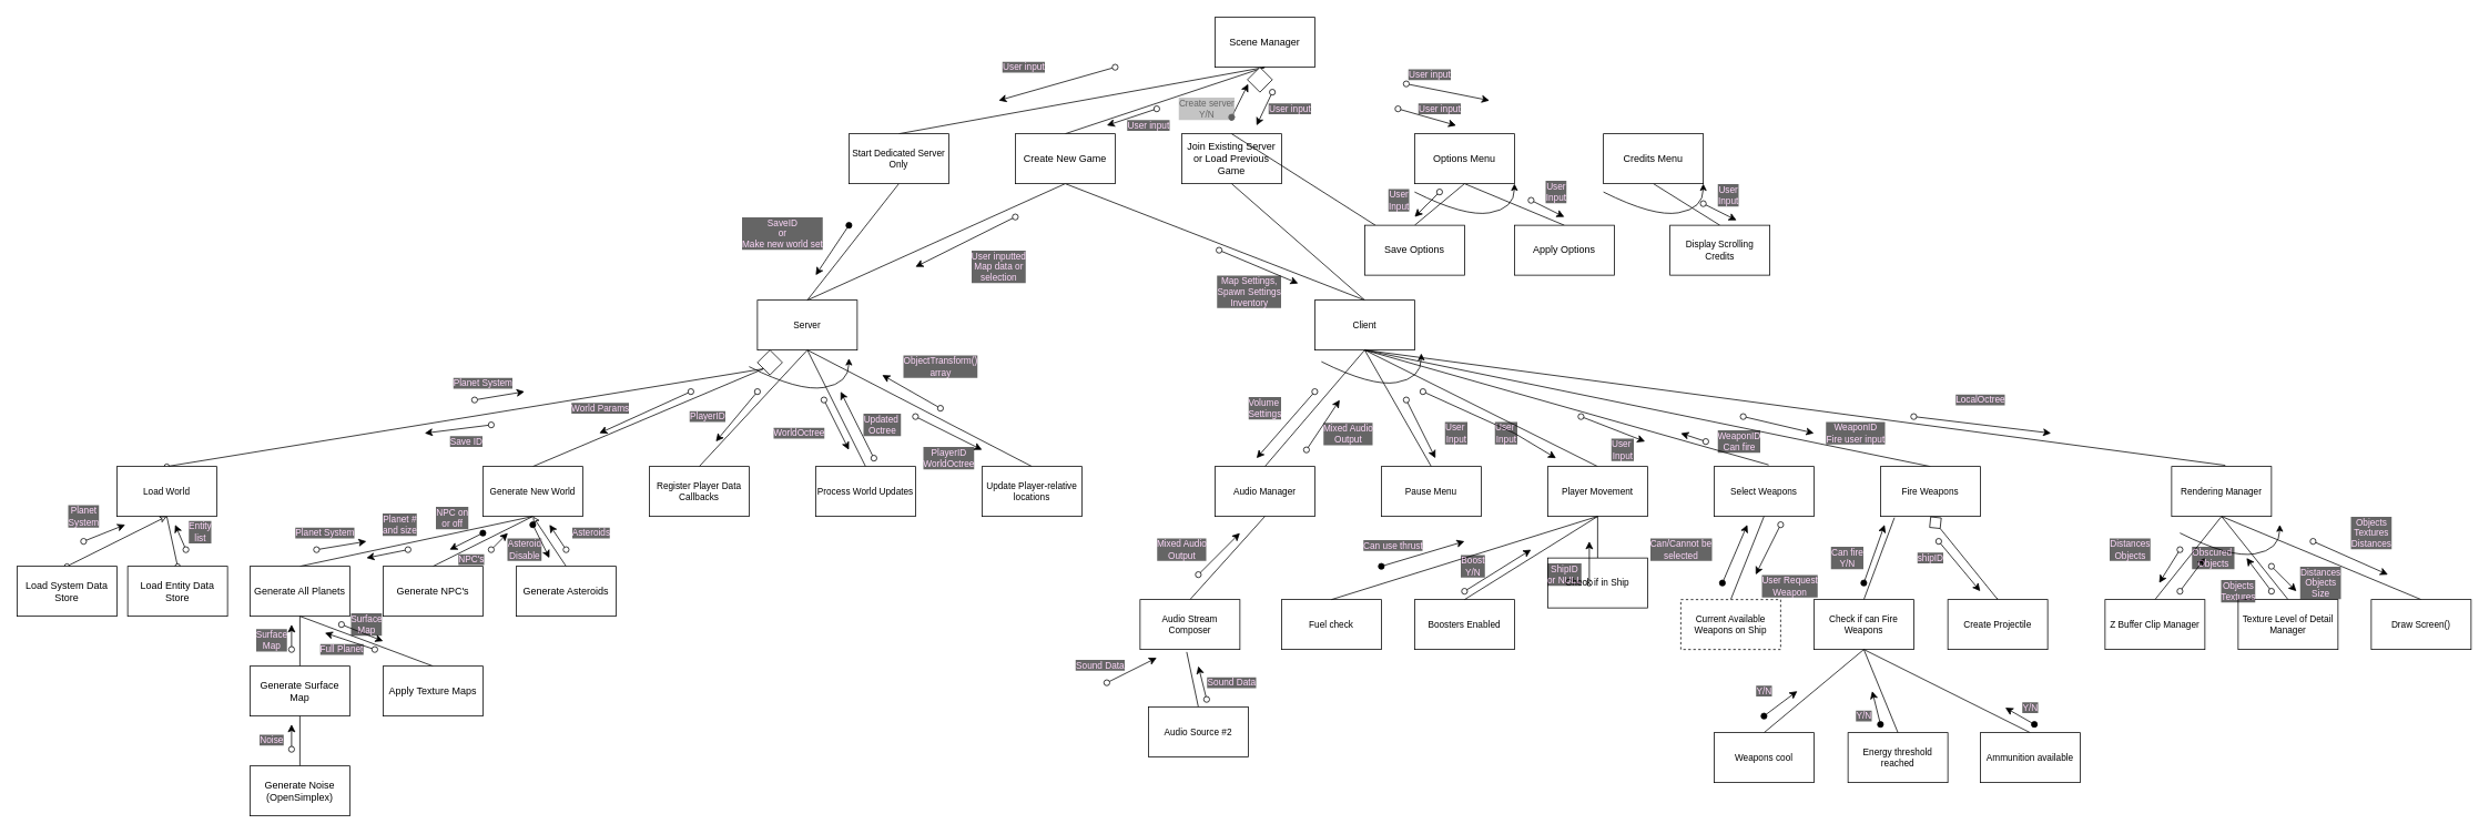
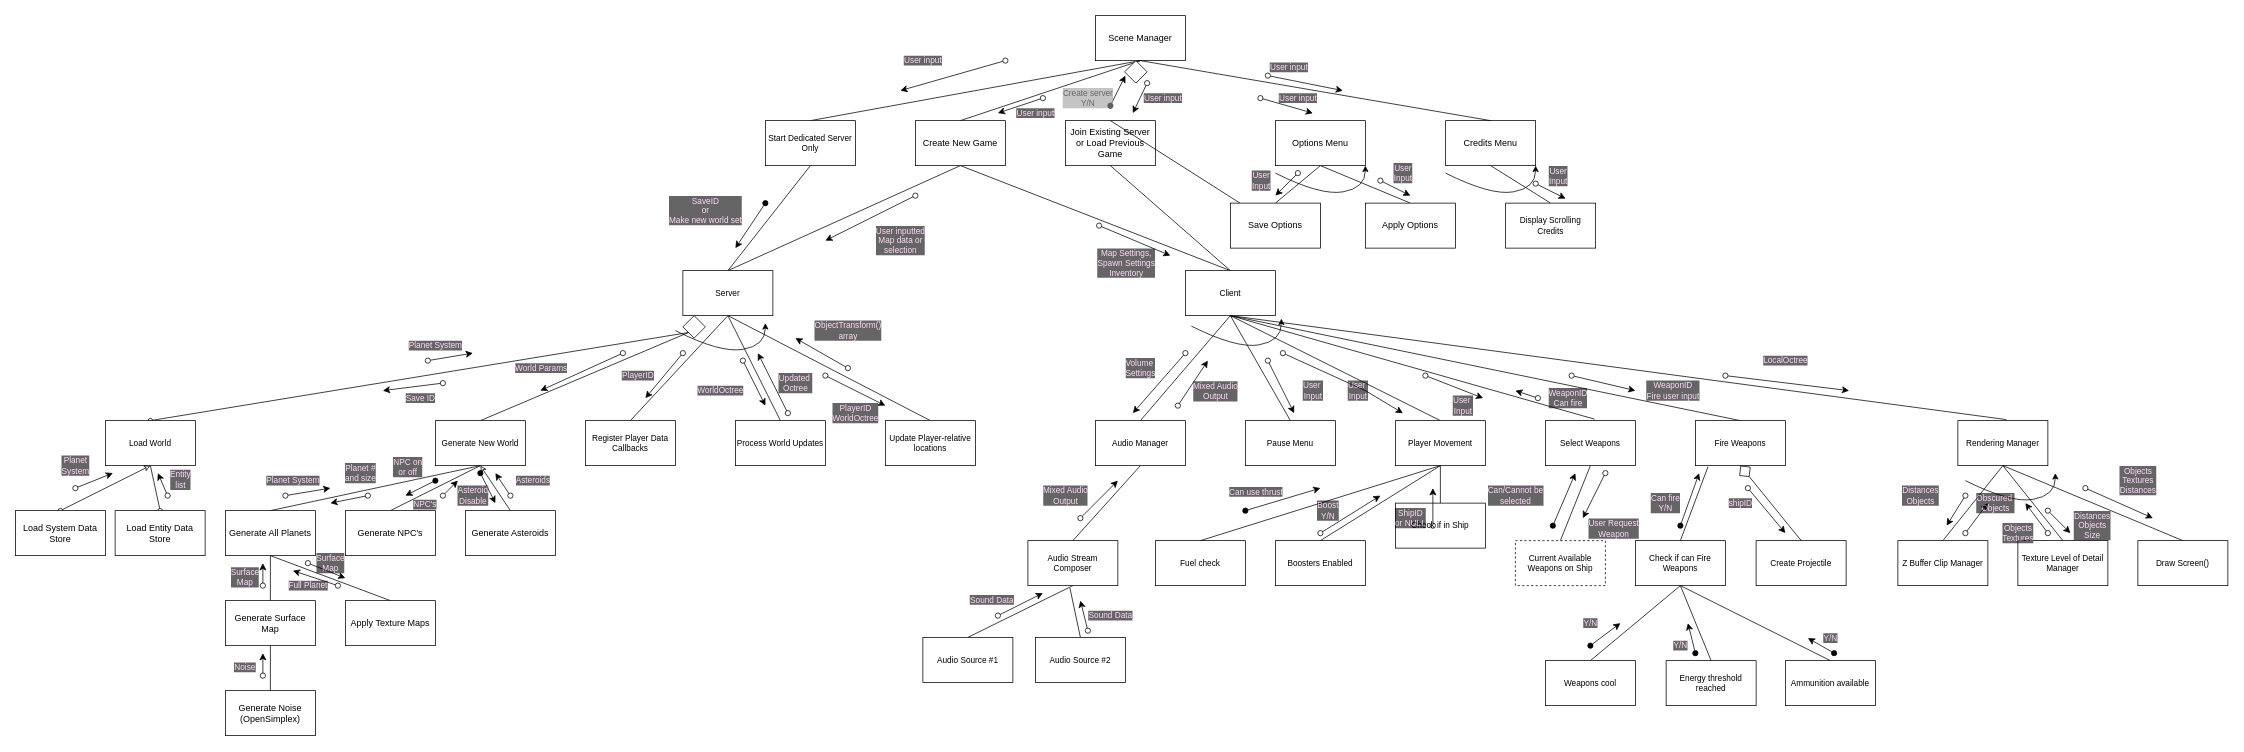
+ <mxCell id="5" value="" style="endArrow=none;html=1;rounded=0;entryX=0.5;entryY=1;entryDx=0;entryDy=0;exitX=0.5;exitY=0;exitDx=0;exitDy=0;" parent="1" source="4" target="2" edge="1"><mxGeometry width="50" height="50" relative="1" as="geometry"><mxPoint x="1490" y="150" as="sourcePoint" /><mxPoint x="1540" y="100" as="targetPoint" /></mxGeometry></mxCell>
+ <mxCell id="69" style="edgeStyle=none;rounded=0;orthogonalLoop=1;jettySize=auto;html=1;exitX=0.5;exitY=0;exitDx=0;exitDy=0;entryX=0.5;entryY=1;entryDx=0;entryDy=0;labelBackgroundColor=#9e9e9e;endArrow=none;endFill=0;" parent="1" source="70" target="72" edge="1"><mxGeometry relative="1" as="geometry" /></mxCell>
+ <mxCell id="70" value="Audio Source #1" style="rounded=0;whiteSpace=wrap;html=1;fontFamily=Helvetica;fontSize=11;fontColor=default;" parent="1" vertex="1"><mxGeometry x="1230" y="849" width="120" height="60" as="geometry" /></mxCell>
